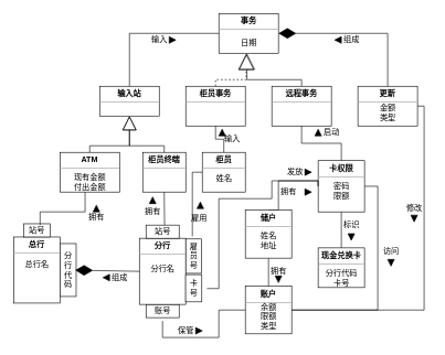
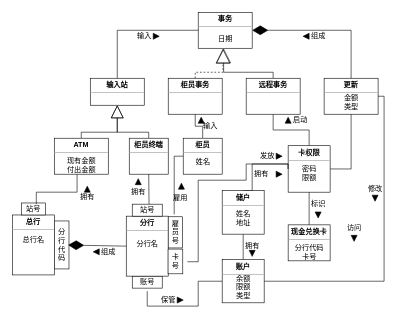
- <mxCell id="51" style="edgeStyle=orthogonalEdgeStyle;rounded=0;orthogonalLoop=1;jettySize=auto;html=1;exitX=1;exitY=0.5;exitDx=0;exitDy=0;entryX=1;entryY=0.5;entryDx=0;entryDy=0;endArrow=none;endFill=0;" edge="1" parent="1" source="52" target="61"><mxGeometry relative="1" as="geometry" /></mxCell>
+ <mxCell id="51" style="edgeStyle=orthogonalEdgeStyle;rounded=0;orthogonalLoop=1;jettySize=auto;html=1;exitX=1;exitY=0.5;exitDx=0;exitDy=0;endArrow=none;endFill=0;" edge="1" parent="1" source="52" target="17"><mxGeometry relative="1" as="geometry" /></mxCell>
